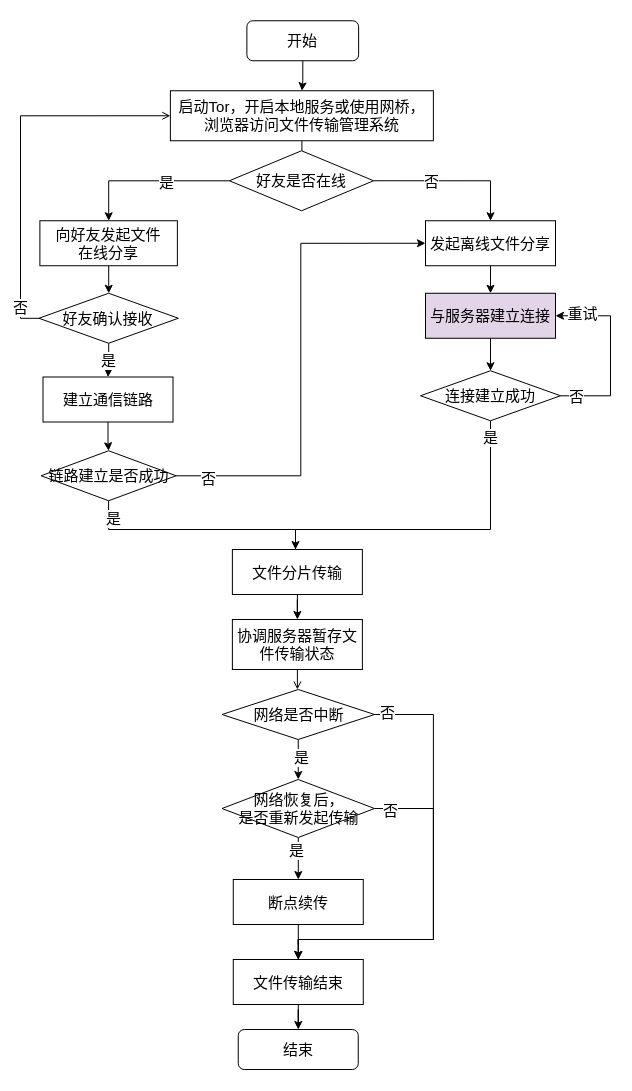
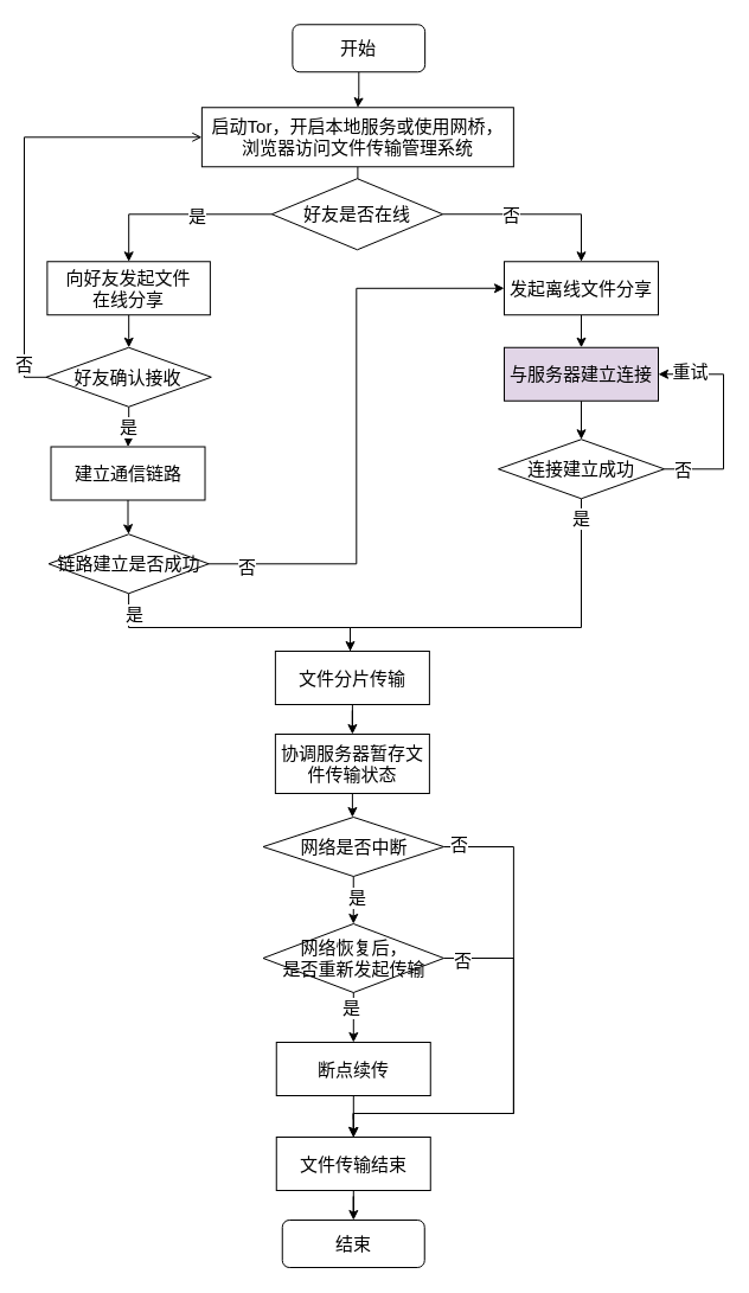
- <mxCell id="51" value="" style="edgeStyle=orthogonalEdgeStyle;rounded=0;orthogonalLoop=1;jettySize=auto;html=1;fontSize=15;endArrow=open;" edge="1" parent="1" source="52" target="40"><mxGeometry relative="1" as="geometry" /></mxCell>
+ <mxCell id="51" value="" style="edgeStyle=orthogonalEdgeStyle;rounded=0;orthogonalLoop=1;jettySize=auto;html=1;fontSize=15;" edge="1" parent="1" source="52" target="40"><mxGeometry relative="1" as="geometry" /></mxCell>
